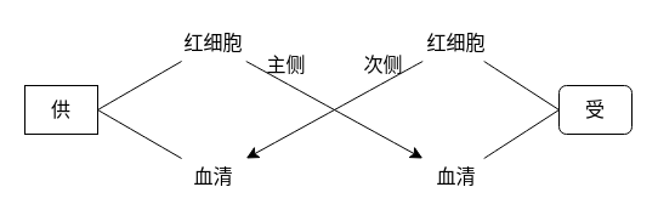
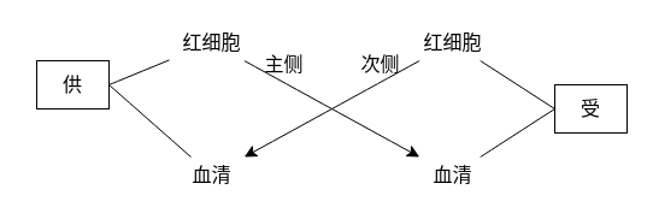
- <mxCell id="4" value="供" style="rounded=0;whiteSpace=wrap;html=1;fontSize=16;" vertex="1" parent="1"><mxGeometry x="20" y="70" width="60" height="40" as="geometry" /></mxCell>
+ <mxCell id="4" value="供" style="rounded=0;whiteSpace=wrap;html=1;fontSize=16;" vertex="1" parent="1"><mxGeometry x="30" y="50" width="60" height="40" as="geometry" /></mxCell>
- <mxCell id="5" value="受" style="whiteSpace=wrap;html=1;fontSize=16;rounded=1;" vertex="1" parent="1"><mxGeometry x="460" y="70" width="60" height="40" as="geometry" /></mxCell>
+ <mxCell id="5" value="受" style="rounded=0;whiteSpace=wrap;html=1;fontSize=16;" vertex="1" parent="1"><mxGeometry x="460" y="70" width="60" height="40" as="geometry" /></mxCell>
